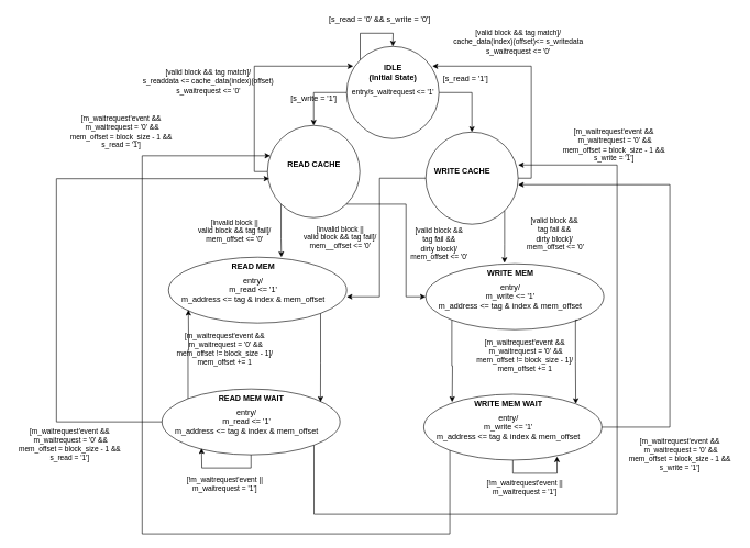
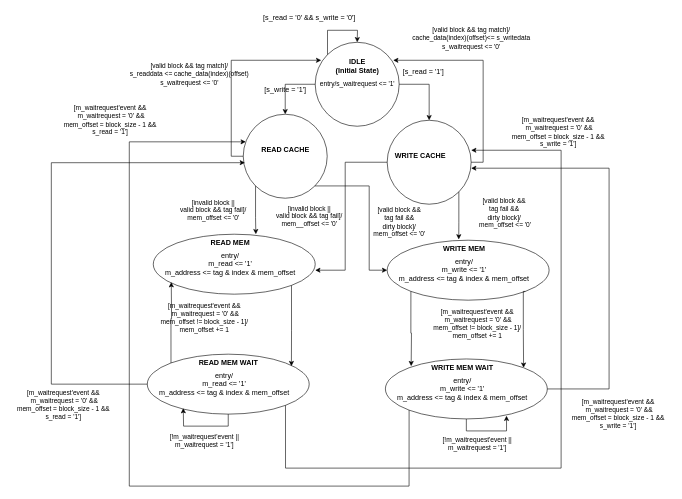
- <mxCell id="17" value="[s_read = '0' &amp;amp;&amp;amp; s_write = '0']" style="text;html=1;align=center;verticalAlign=middle;resizable=0;points=[];autosize=1;strokeColor=none;fillColor=none;" parent="1" vertex="1"><mxGeometry x="490" y="20" width="170" height="20" as="geometry" /></mxCell>
+ <mxCell id="17" value="[s_read = '0' &amp;amp;&amp;amp; s_write = '0']" style="text;html=1;align=center;verticalAlign=middle;resizable=0;points=[];autosize=1;strokeColor=none;fillColor=none;" parent="1" vertex="1"><mxGeometry x="430" y="20" width="170" height="20" as="geometry" /></mxCell>
